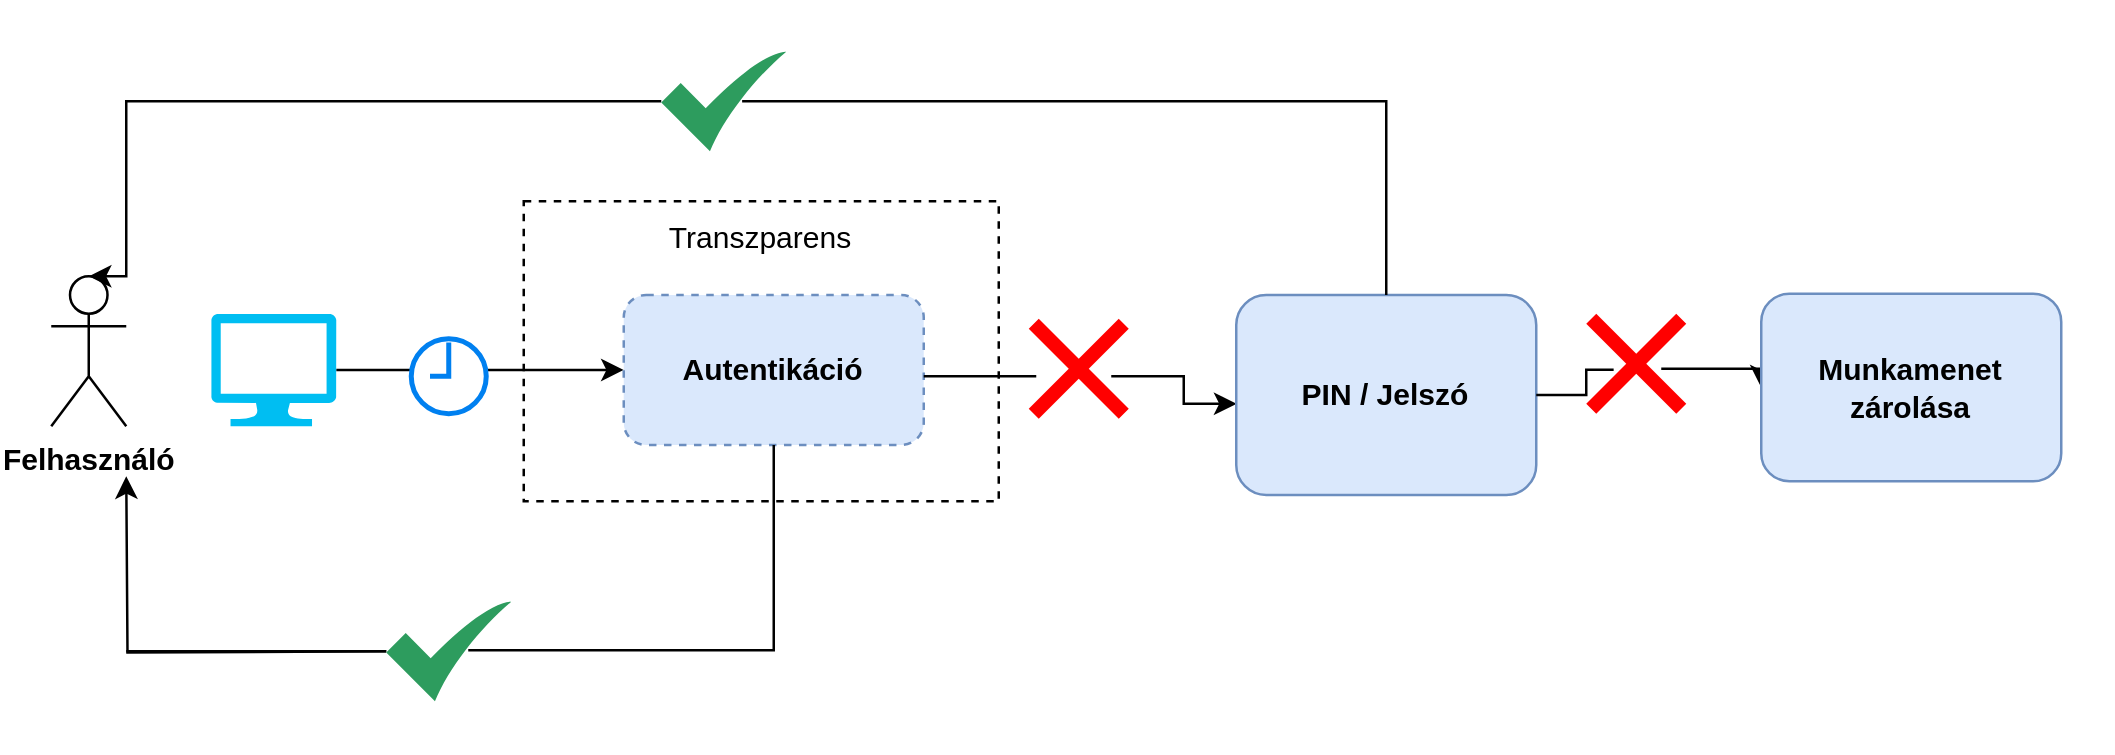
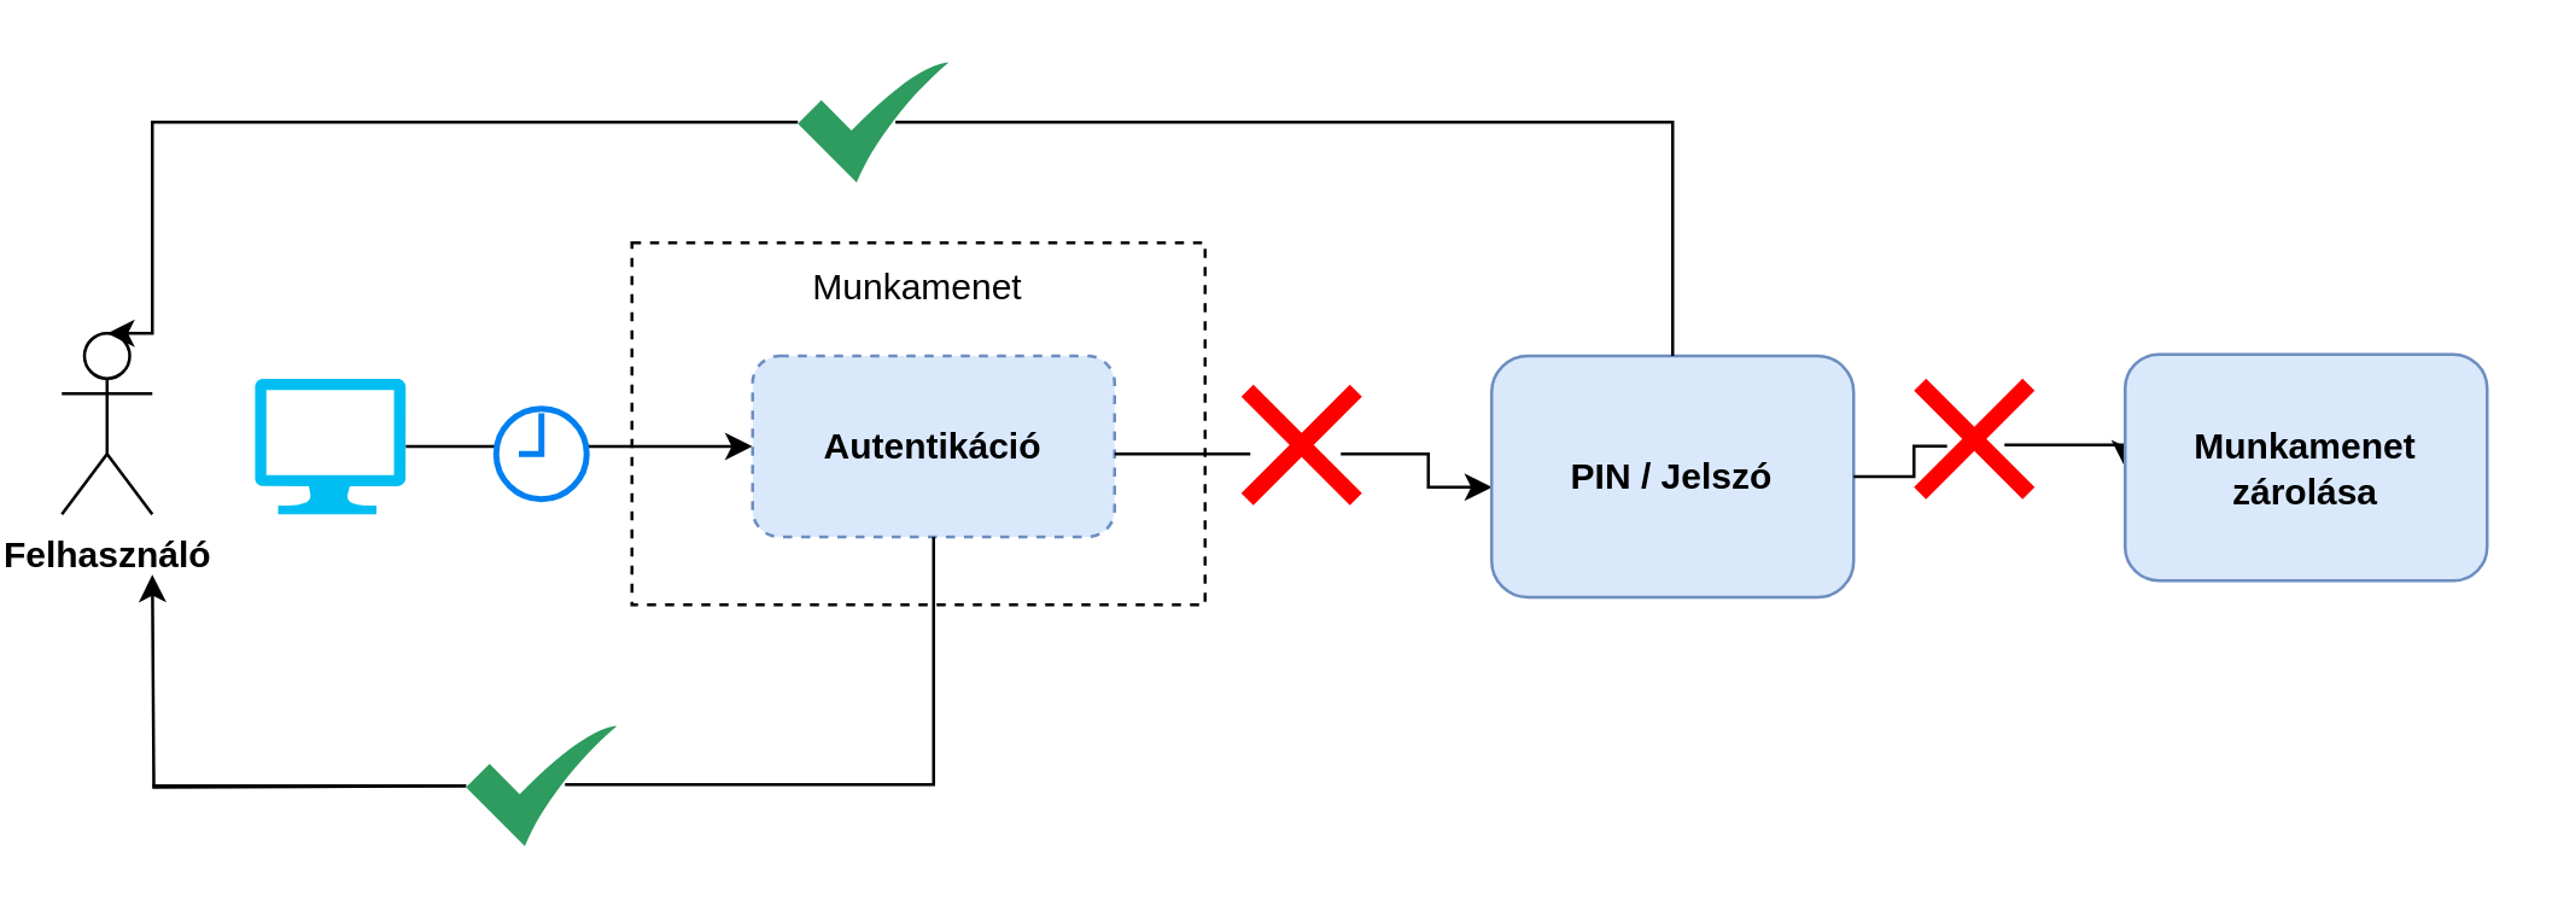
- <mxCell id="10" value="Transzparens" style="text;html=1;strokeColor=none;fillColor=none;align=center;verticalAlign=middle;whiteSpace=wrap;rounded=0;dashed=1;" parent="1" vertex="1"><mxGeometry x="274" y="80" width="60" height="30" as="geometry" /></mxCell>
+ <mxCell id="10" value="Munkamenet" style="text;html=1;strokeColor=none;fillColor=none;align=center;verticalAlign=middle;whiteSpace=wrap;rounded=0;dashed=1;" parent="1" vertex="1"><mxGeometry x="274" y="80" width="60" height="30" as="geometry" /></mxCell>
